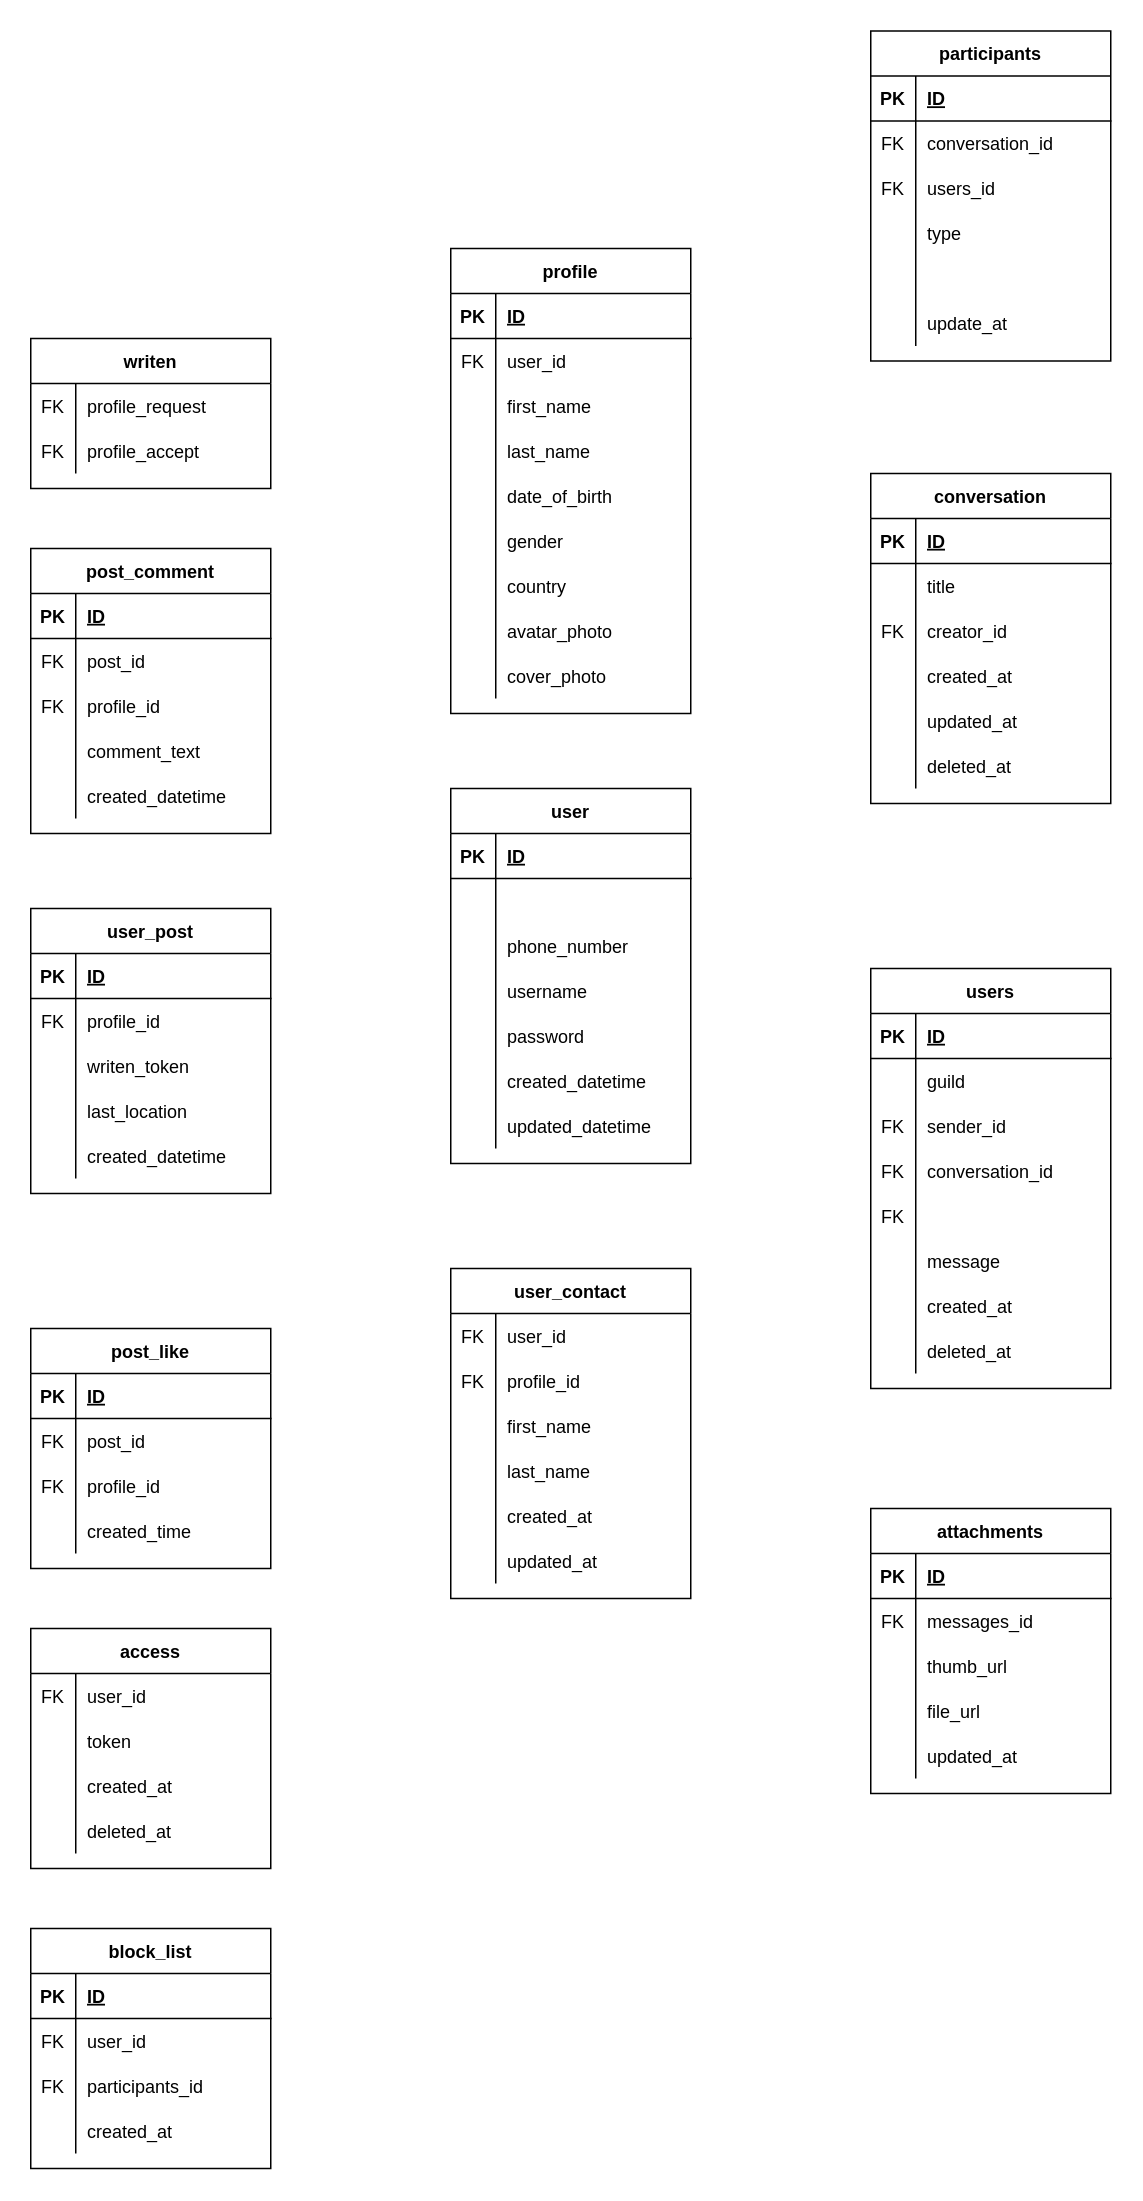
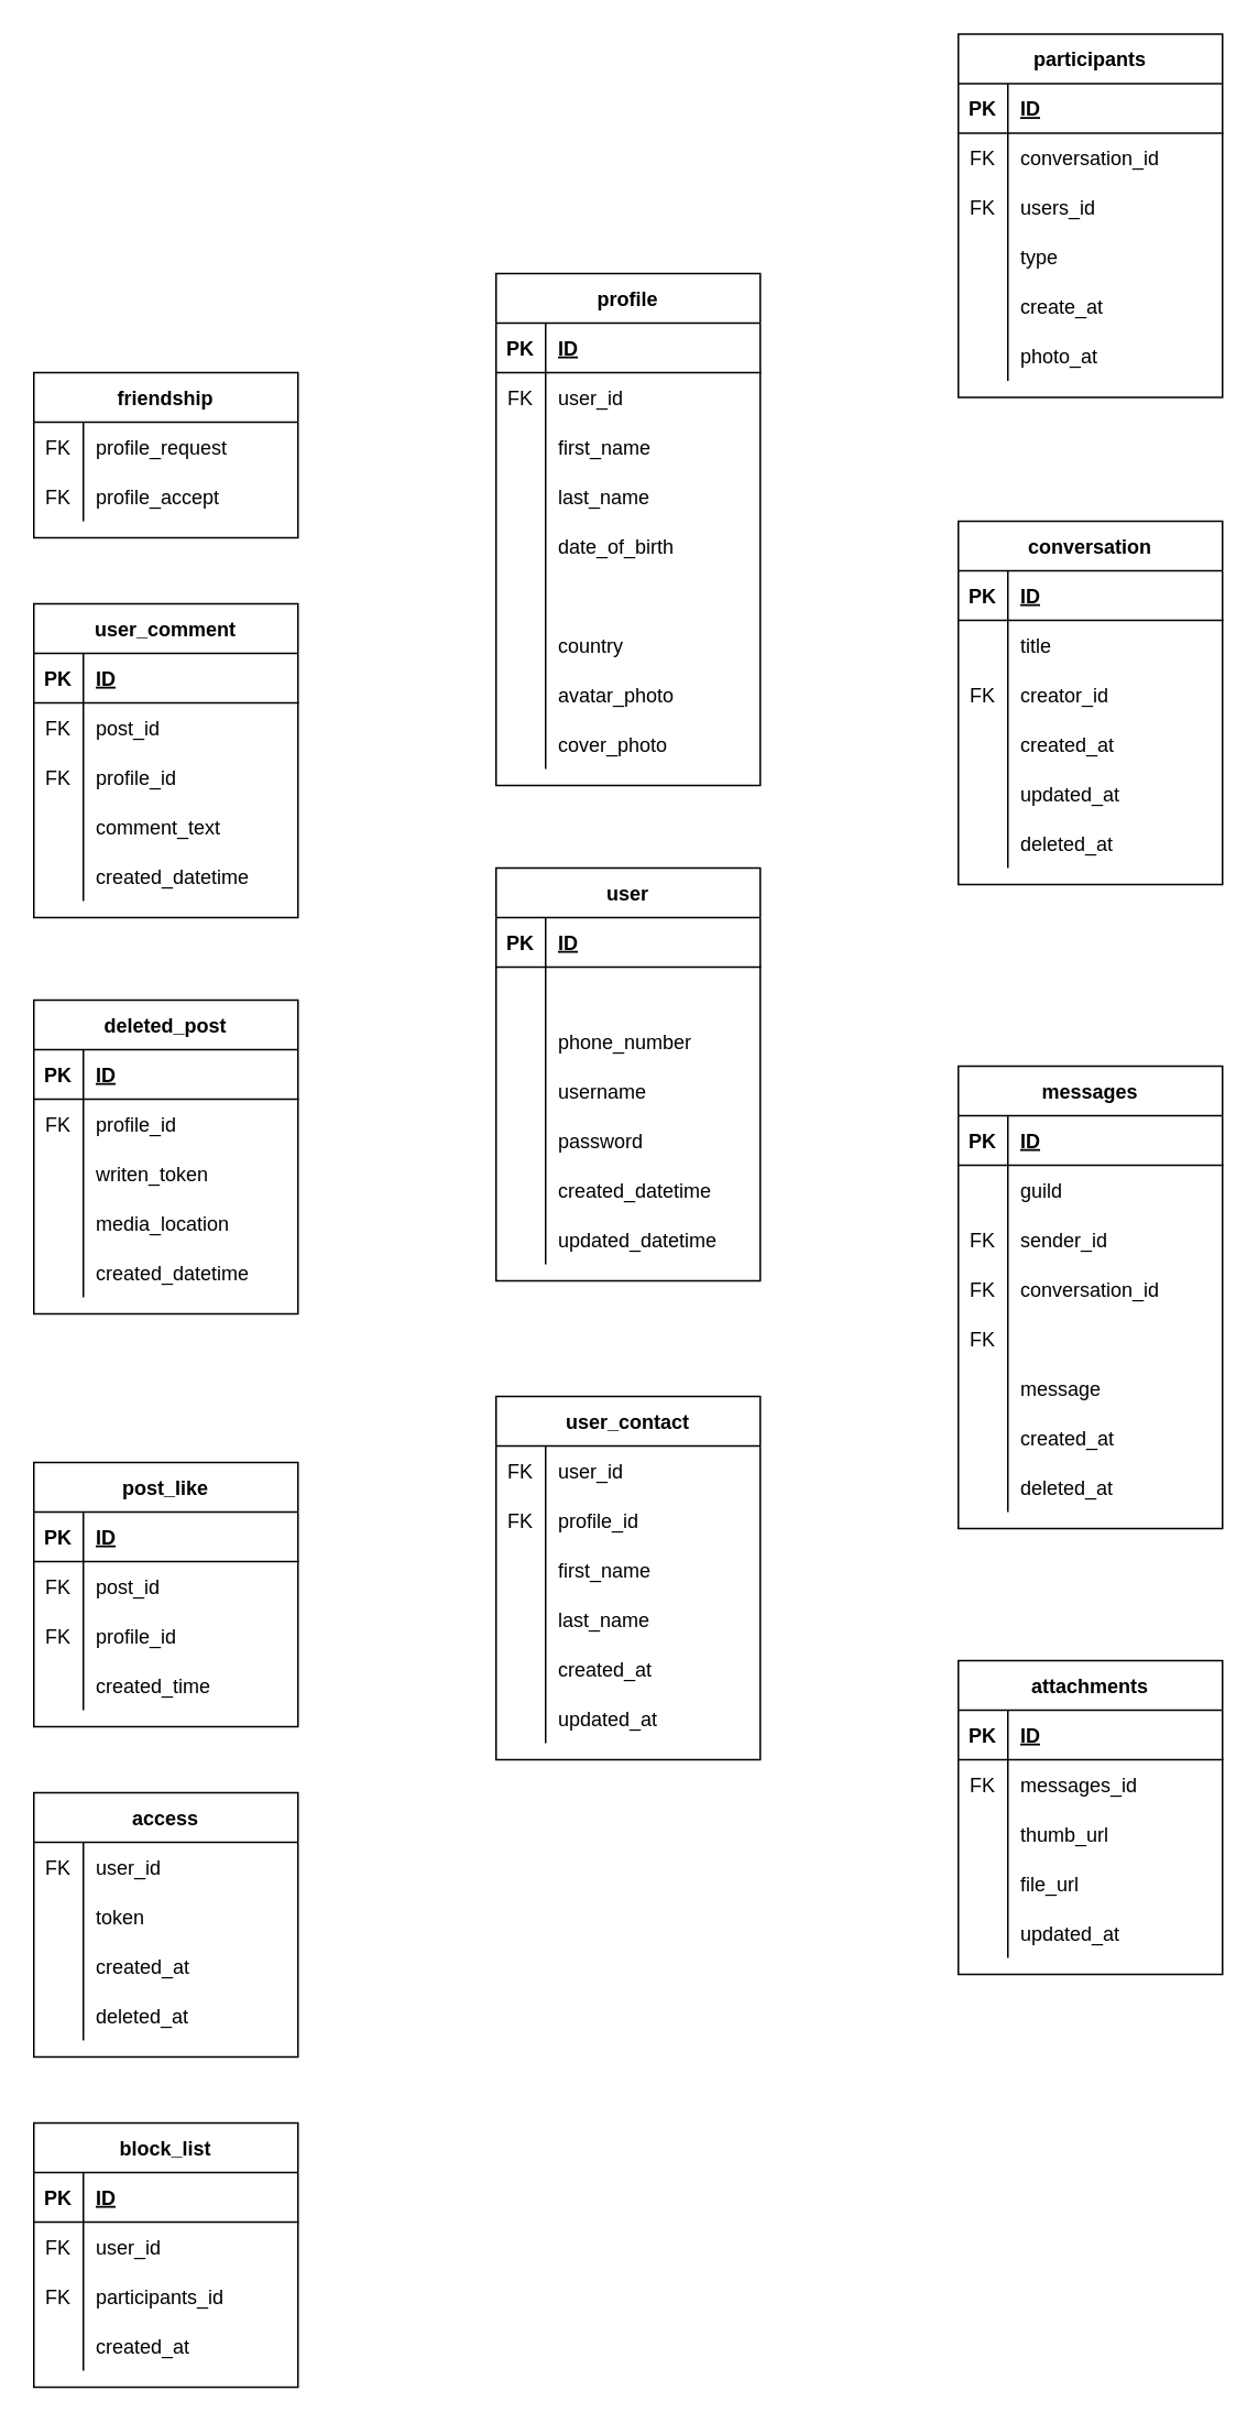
+ <mxCell id="155" value="create_at" style="shape=partialRectangle;overflow=hidden;connectable=0;fillColor=none;top=0;left=0;bottom=0;right=0;align=left;spacingLeft=6;" vertex="1" parent="153"><mxGeometry x="30" width="130" height="30" as="geometry"><mxRectangle width="130" height="30" as="alternateBounds" /></mxGeometry></mxCell>
- <mxCell id="158" value="update_at" style="shape=partialRectangle;overflow=hidden;connectable=0;fillColor=none;top=0;left=0;bottom=0;right=0;align=left;spacingLeft=6;" vertex="1" parent="156"><mxGeometry x="30" width="130" height="30" as="geometry"><mxRectangle width="130" height="30" as="alternateBounds" /></mxGeometry></mxCell>
+ <mxCell id="158" value="photo_at" style="shape=partialRectangle;overflow=hidden;connectable=0;fillColor=none;top=0;left=0;bottom=0;right=0;align=left;spacingLeft=6;" vertex="1" parent="156"><mxGeometry x="30" width="130" height="30" as="geometry"><mxRectangle width="130" height="30" as="alternateBounds" /></mxGeometry></mxCell>
- <mxCell id="39" value="writen" style="shape=table;startSize=30;container=1;collapsible=1;childLayout=tableLayout;fixedRows=1;rowLines=0;fontStyle=1;align=center;resizeLast=1;" parent="1" vertex="1"><mxGeometry x="20" y="225" width="160" height="100" as="geometry" /></mxCell>
+ <mxCell id="39" value="friendship" style="shape=table;startSize=30;container=1;collapsible=1;childLayout=tableLayout;fixedRows=1;rowLines=0;fontStyle=1;align=center;resizeLast=1;" parent="1" vertex="1"><mxGeometry x="20" y="225" width="160" height="100" as="geometry" /></mxCell>
- <mxCell id="93" value="gender" style="shape=partialRectangle;overflow=hidden;connectable=0;fillColor=none;top=0;left=0;bottom=0;right=0;align=left;spacingLeft=6;" parent="91" vertex="1"><mxGeometry x="30" width="130" height="30" as="geometry"><mxRectangle width="130" height="30" as="alternateBounds" /></mxGeometry></mxCell>
- <mxCell id="46" value="post_comment" style="shape=table;startSize=30;container=1;collapsible=1;childLayout=tableLayout;fixedRows=1;rowLines=0;fontStyle=1;align=center;resizeLast=1;" parent="1" vertex="1"><mxGeometry x="20" y="365" width="160" height="190" as="geometry" /></mxCell>
+ <mxCell id="46" value="user_comment" style="shape=table;startSize=30;container=1;collapsible=1;childLayout=tableLayout;fixedRows=1;rowLines=0;fontStyle=1;align=center;resizeLast=1;" parent="1" vertex="1"><mxGeometry x="20" y="365" width="160" height="190" as="geometry" /></mxCell>
- <mxCell id="2" value="user_post" style="shape=table;startSize=30;container=1;collapsible=1;childLayout=tableLayout;fixedRows=1;rowLines=0;fontStyle=1;align=center;resizeLast=1;" parent="1" vertex="1"><mxGeometry x="20" y="605" width="160" height="190" as="geometry" /></mxCell>
+ <mxCell id="2" value="deleted_post" style="shape=table;startSize=30;container=1;collapsible=1;childLayout=tableLayout;fixedRows=1;rowLines=0;fontStyle=1;align=center;resizeLast=1;" parent="1" vertex="1"><mxGeometry x="20" y="605" width="160" height="190" as="geometry" /></mxCell>
- <mxCell id="103" value="users" style="shape=table;startSize=30;container=1;collapsible=1;childLayout=tableLayout;fixedRows=1;rowLines=0;fontStyle=1;align=center;resizeLast=1;" vertex="1" parent="1"><mxGeometry x="580" y="645" width="160" height="280.0" as="geometry" /></mxCell>
+ <mxCell id="103" value="messages" style="shape=table;startSize=30;container=1;collapsible=1;childLayout=tableLayout;fixedRows=1;rowLines=0;fontStyle=1;align=center;resizeLast=1;" vertex="1" parent="1"><mxGeometry x="580" y="645" width="160" height="280.0" as="geometry" /></mxCell>
- <mxCell id="14" value="last_location" style="shape=partialRectangle;overflow=hidden;connectable=0;fillColor=none;top=0;left=0;bottom=0;right=0;align=left;spacingLeft=6;" parent="12" vertex="1"><mxGeometry x="30" width="130" height="30" as="geometry"><mxRectangle width="130" height="30" as="alternateBounds" /></mxGeometry></mxCell>
+ <mxCell id="14" value="media_location" style="shape=partialRectangle;overflow=hidden;connectable=0;fillColor=none;top=0;left=0;bottom=0;right=0;align=left;spacingLeft=6;" parent="12" vertex="1"><mxGeometry x="30" width="130" height="30" as="geometry"><mxRectangle width="130" height="30" as="alternateBounds" /></mxGeometry></mxCell>
